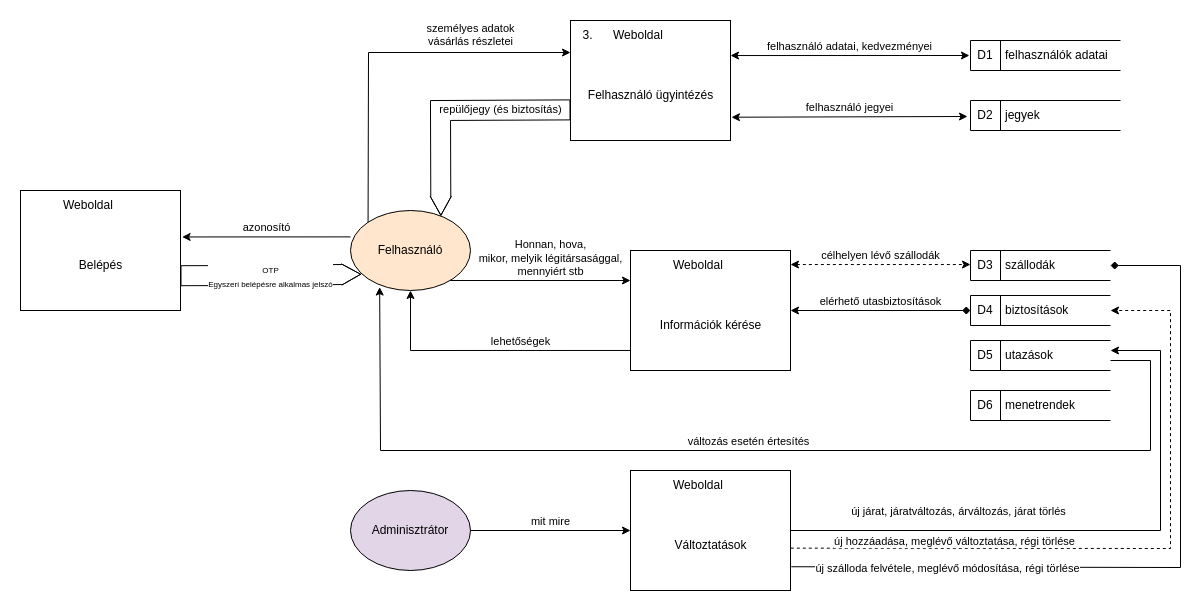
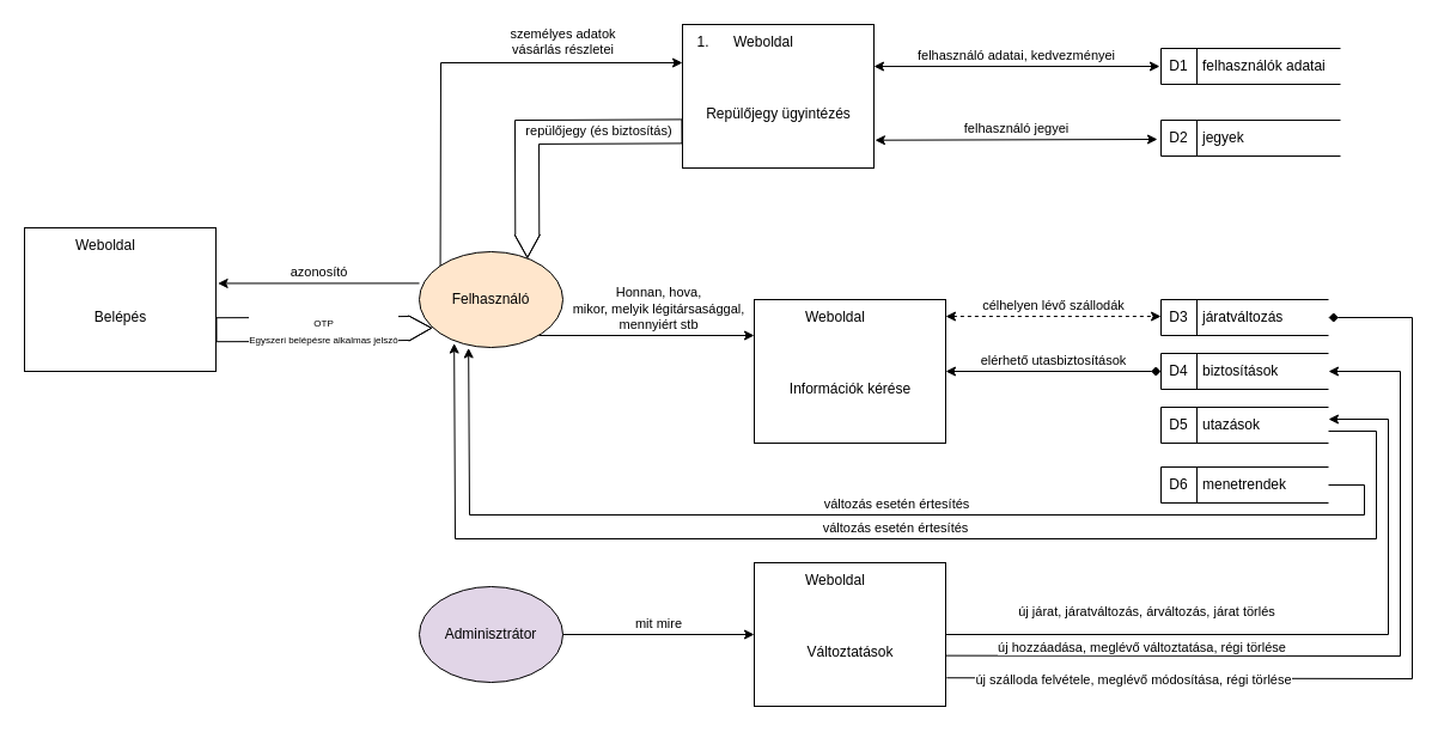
- <mxCell id="3" value="3." style="text;html=1;strokeColor=none;fillColor=none;align=center;verticalAlign=middle;whiteSpace=wrap;rounded=0;movable=0;resizable=0;rotatable=0;cloneable=0;deletable=0;connectable=0;allowArrows=0;pointerEvents=1;" parent="2" vertex="1"><mxGeometry width="35" height="30" as="geometry" /></mxCell>
+ <mxCell id="3" value="1." style="text;html=1;strokeColor=none;fillColor=none;align=center;verticalAlign=middle;whiteSpace=wrap;rounded=0;movable=0;resizable=0;rotatable=0;cloneable=0;deletable=0;connectable=0;allowArrows=0;pointerEvents=1;" parent="2" vertex="1"><mxGeometry width="35" height="30" as="geometry" /></mxCell>
- <mxCell id="2" value="Felhasználó ügyintézés" style="html=1;dashed=0;whitespace=wrap;shape=mxgraph.dfd.process;align=center;container=1;collapsible=0;spacingTop=30;" parent="1" vertex="1"><mxGeometry x="570" y="20" width="160" height="120" as="geometry" /></mxCell>
+ <mxCell id="2" value="Repülőjegy ügyintézés" style="html=1;dashed=0;whitespace=wrap;shape=mxgraph.dfd.process;align=center;container=1;collapsible=0;spacingTop=30;" parent="1" vertex="1"><mxGeometry x="570" y="20" width="160" height="120" as="geometry" /></mxCell>
- <mxCell id="25" value="szállodák" style="html=1;dashed=0;whitespace=wrap;shape=mxgraph.dfd.dataStoreID;align=left;spacingLeft=33;container=1;collapsible=0;autosize=0;" parent="1" vertex="1"><mxGeometry x="970" y="250" width="140" height="30" as="geometry" /></mxCell>
+ <mxCell id="25" value="járatváltozás" style="html=1;dashed=0;whitespace=wrap;shape=mxgraph.dfd.dataStoreID;align=left;spacingLeft=33;container=1;collapsible=0;autosize=0;" parent="1" vertex="1"><mxGeometry x="970" y="250" width="140" height="30" as="geometry" /></mxCell>
- <mxCell id="11" value="lehetőségek" style="endArrow=classic;html=1;rounded=0;verticalAlign=bottom;exitX=0;exitY=0.833;exitDx=0;exitDy=0;exitPerimeter=0;entryX=0.5;entryY=1;entryDx=0;entryDy=0;" parent="1" source="8" target="5" edge="1"><mxGeometry x="-0.214" width="50" height="50" relative="1" as="geometry"><mxPoint x="590" y="320" as="sourcePoint" /><mxPoint x="370" y="350" as="targetPoint" /><mxPoint as="offset" /><Array as="points"><mxPoint x="410" y="350" /></Array></mxGeometry></mxCell>
+ <mxCell id="36" value="változás esetén értesítés" style="endArrow=classic;html=1;rounded=0;verticalAlign=bottom;entryX=0.343;entryY=1.006;entryDx=0;entryDy=0;entryPerimeter=0;" parent="1" source="33" target="5" edge="1"><mxGeometry x="-0.054" width="50" height="50" relative="1" as="geometry"><mxPoint x="790" y="300" as="sourcePoint" /><mxPoint x="910" y="300" as="targetPoint" /><Array as="points"><mxPoint x="1140" y="405" /><mxPoint x="1140" y="430" /><mxPoint x="392" y="430" /></Array><mxPoint as="offset" /></mxGeometry></mxCell>
- <mxCell id="31" value="új hozzáadása, meglévő változtatása, régi törlése" style="endArrow=classic;html=1;rounded=0;verticalAlign=bottom;exitX=1.002;exitY=0.647;exitDx=0;exitDy=0;exitPerimeter=0;dashed=1;" parent="1" source="21" target="28" edge="1"><mxGeometry x="-0.515" y="-2" width="50" height="50" relative="1" as="geometry"><mxPoint x="790" y="540" as="sourcePoint" /><mxPoint x="830" y="340" as="targetPoint" /><Array as="points"><mxPoint x="1170" y="548" /><mxPoint x="1170" y="310" /></Array><mxPoint as="offset" /></mxGeometry></mxCell>
+ <mxCell id="31" value="új hozzáadása, meglévő változtatása, régi törlése" style="endArrow=classic;html=1;rounded=0;verticalAlign=bottom;exitX=1.002;exitY=0.647;exitDx=0;exitDy=0;exitPerimeter=0;" parent="1" source="21" target="28" edge="1"><mxGeometry x="-0.515" y="-2" width="50" height="50" relative="1" as="geometry"><mxPoint x="790" y="540" as="sourcePoint" /><mxPoint x="830" y="340" as="targetPoint" /><Array as="points"><mxPoint x="1170" y="548" /><mxPoint x="1170" y="310" /></Array><mxPoint as="offset" /></mxGeometry></mxCell>
